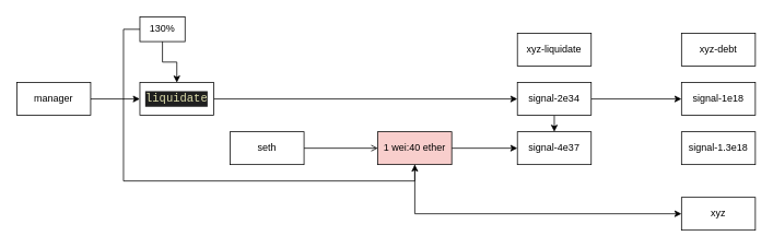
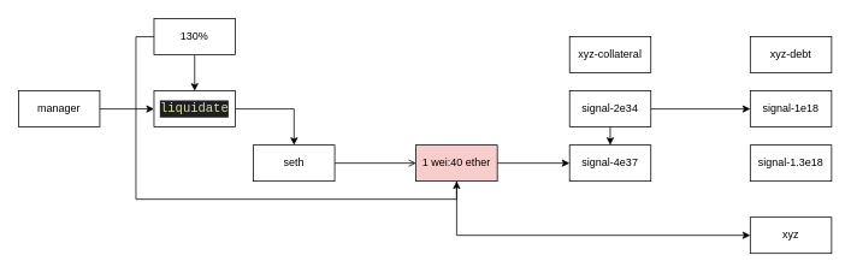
- <mxCell id="12" value="130%" style="rounded=0;whiteSpace=wrap;html=1;" vertex="1" parent="1"><mxGeometry x="170" y="20" width="55" height="30" as="geometry" /></mxCell>
+ <mxCell id="12" value="130%" style="rounded=0;whiteSpace=wrap;html=1;" vertex="1" parent="1"><mxGeometry x="170" y="20" width="90" height="40" as="geometry" /></mxCell>
- <mxCell id="2" value="xyz-liquidate" style="rounded=0;whiteSpace=wrap;html=1;" vertex="1" parent="1"><mxGeometry x="630" y="40" width="90" height="40" as="geometry" /></mxCell>
+ <mxCell id="2" value="xyz-collateral" style="rounded=0;whiteSpace=wrap;html=1;" vertex="1" parent="1"><mxGeometry x="630" y="40" width="90" height="40" as="geometry" /></mxCell>
- <mxCell id="20" style="edgeStyle=orthogonalEdgeStyle;rounded=0;orthogonalLoop=1;jettySize=auto;html=1;exitX=1;exitY=0.5;exitDx=0;exitDy=0;entryX=0;entryY=0.5;entryDx=0;entryDy=0;" edge="1" parent="1" source="21" target="6"><mxGeometry relative="1" as="geometry" /></mxCell>
+ <mxCell id="20" style="edgeStyle=orthogonalEdgeStyle;rounded=0;orthogonalLoop=1;jettySize=auto;html=1;exitX=1;exitY=0.5;exitDx=0;exitDy=0;" edge="1" parent="1" source="21" target="16"><mxGeometry relative="1" as="geometry" /></mxCell>
